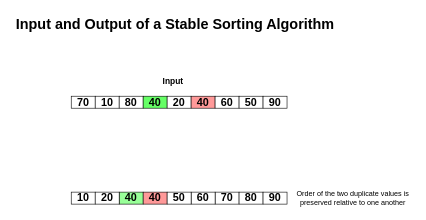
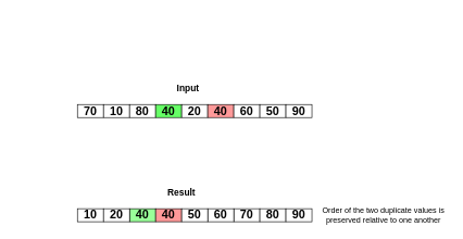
- <mxCell id="20" value="&lt;h1&gt;Input and Output of a Stable Sorting Algorithm&lt;/h1&gt;" style="text;html=1;strokeColor=none;fillColor=none;spacing=5;spacingTop=-20;whiteSpace=wrap;overflow=hidden;rounded=0;" vertex="1" parent="1"><mxGeometry x="20.5" y="20" width="555" height="40" as="geometry" /></mxCell>
+ <mxCell id="22" value="&lt;b&gt;&lt;font style=&quot;font-size: 14px;&quot;&gt;Result&lt;/font&gt;&lt;/b&gt;" style="text;html=1;strokeColor=none;fillColor=none;align=center;verticalAlign=middle;whiteSpace=wrap;rounded=0;" vertex="1" parent="1"><mxGeometry x="248" y="280" width="60" height="30" as="geometry" /></mxCell>
